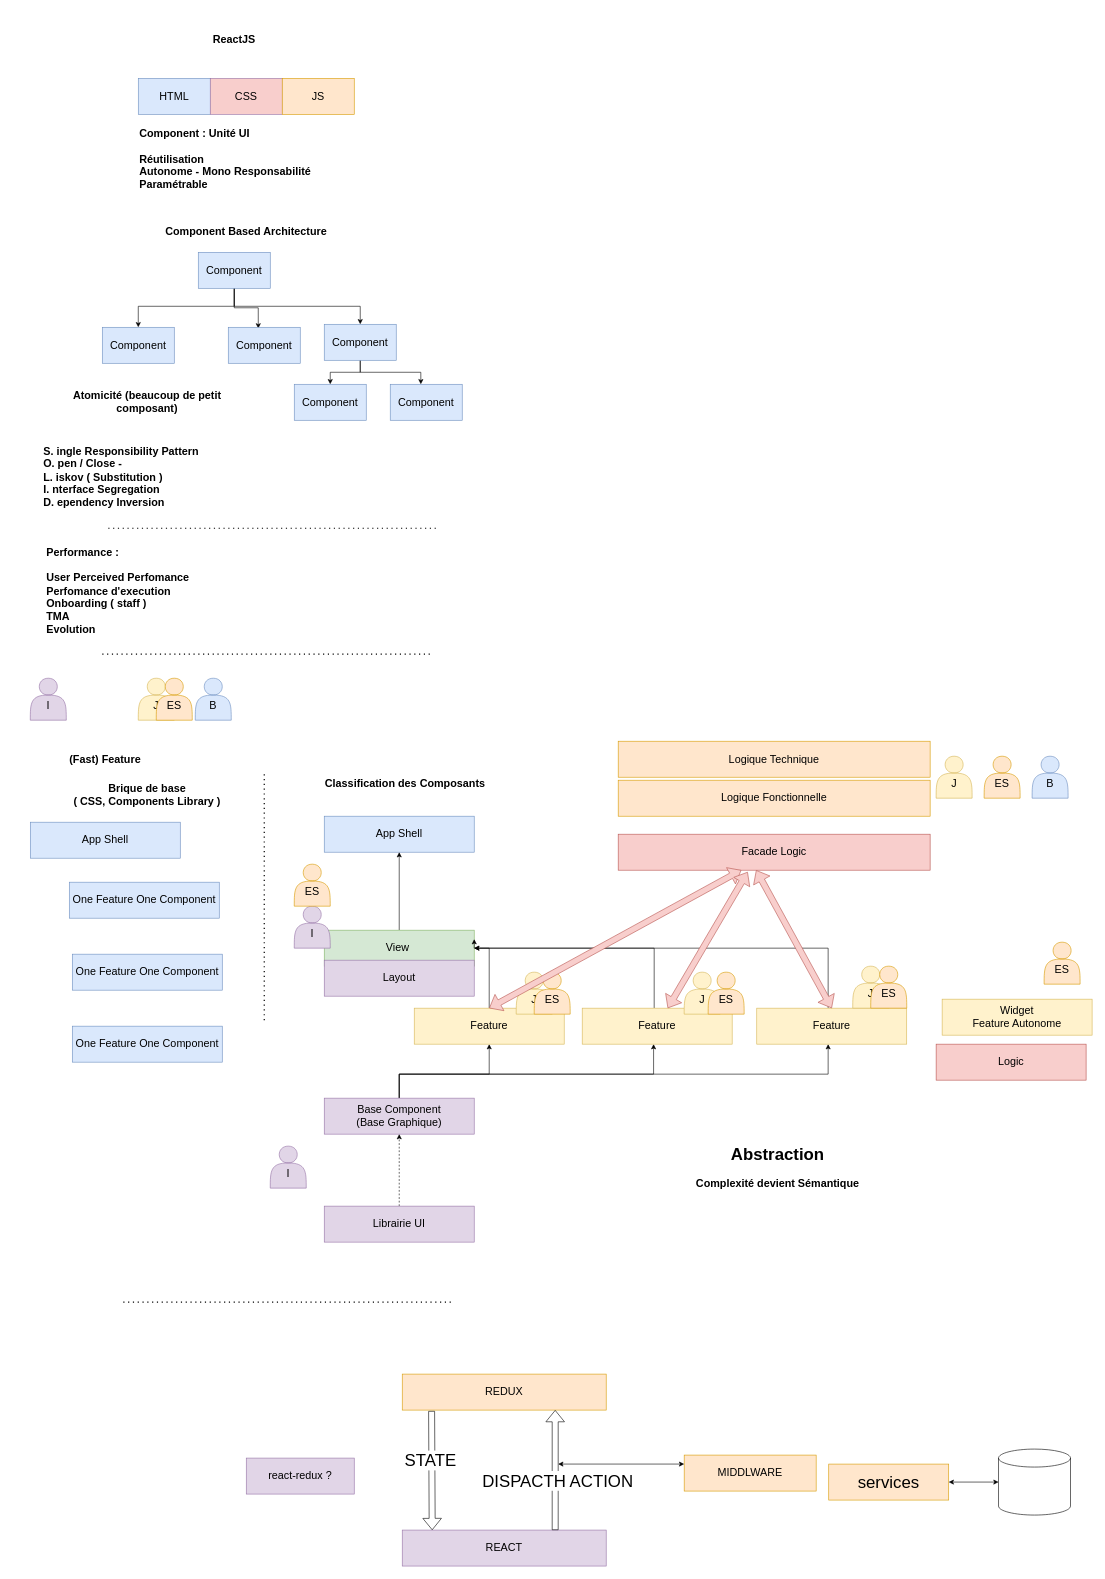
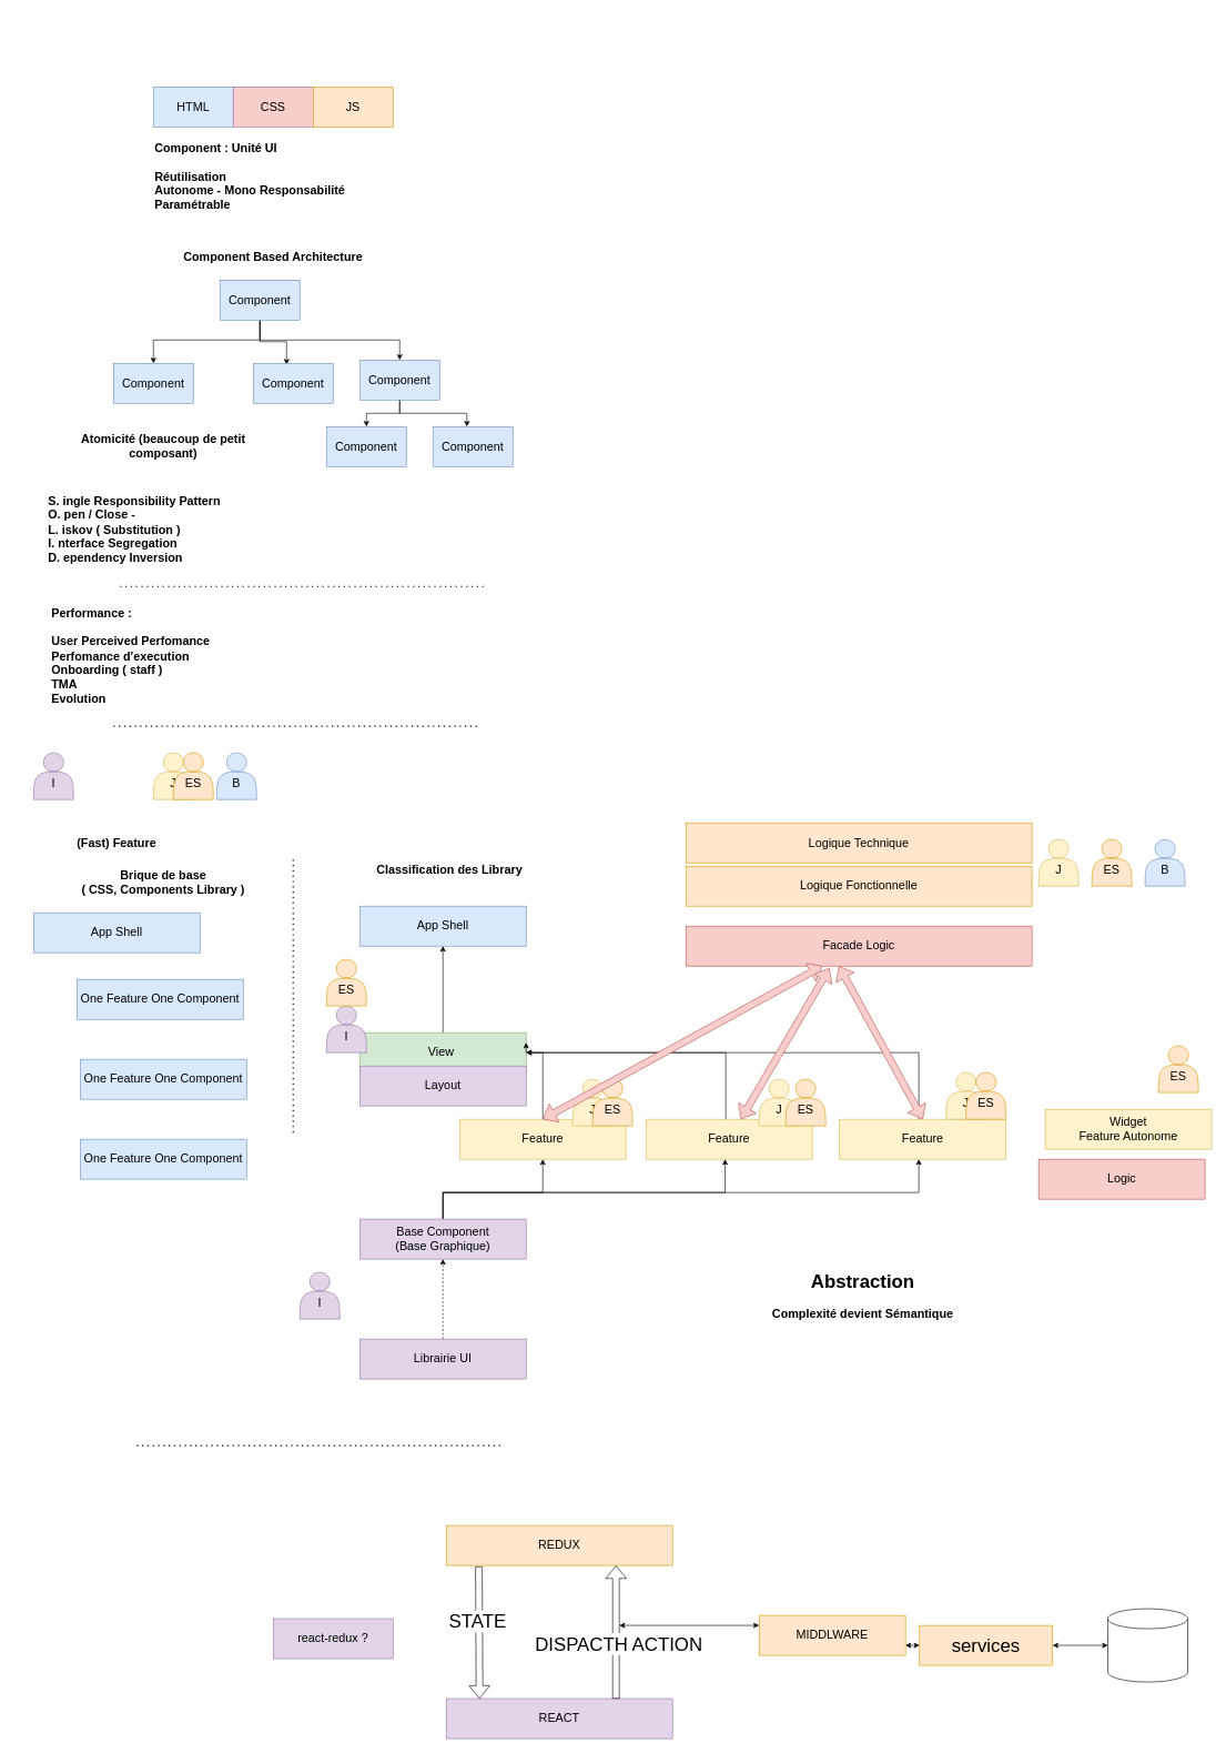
- <mxCell id="2" value="ReactJS" style="text;html=1;strokeColor=none;fillColor=none;align=center;verticalAlign=middle;whiteSpace=wrap;rounded=0;fontSize=18;fontStyle=1" parent="1" vertex="1"><mxGeometry x="320" width="140" height="90" as="geometry" y="20" /></mxCell>
- <mxCell id="28" value="Classification des Composants" style="text;html=1;strokeColor=none;fillColor=none;align=center;verticalAlign=middle;whiteSpace=wrap;rounded=0;fontSize=18;fontStyle=1" parent="1" vertex="1"><mxGeometry x="520" y="1260" width="310" height="90" as="geometry" /></mxCell>
+ <mxCell id="28" value="Classification des Library" style="text;html=1;strokeColor=none;fillColor=none;align=center;verticalAlign=middle;whiteSpace=wrap;rounded=0;fontSize=18;fontStyle=1" parent="1" vertex="1"><mxGeometry x="520" y="1260" width="310" height="90" as="geometry" /></mxCell>
+ <mxCell id="86" value="" style="endArrow=classic;startArrow=classic;html=1;rounded=0;fontSize=28;entryX=0;entryY=0.5;entryDx=0;entryDy=0;exitX=1;exitY=0.75;exitDx=0;exitDy=0;" edge="1" parent="1" source="82" target="84"><mxGeometry width="50" height="50" relative="1" as="geometry"><mxPoint x="1040" y="2410" as="sourcePoint" /><mxPoint x="1090" y="2360" as="targetPoint" /></mxGeometry></mxCell>
